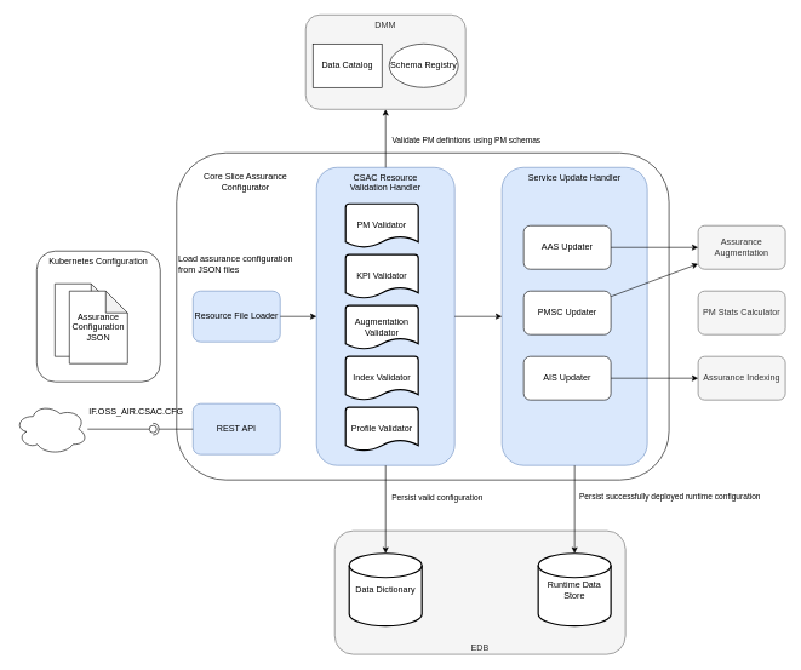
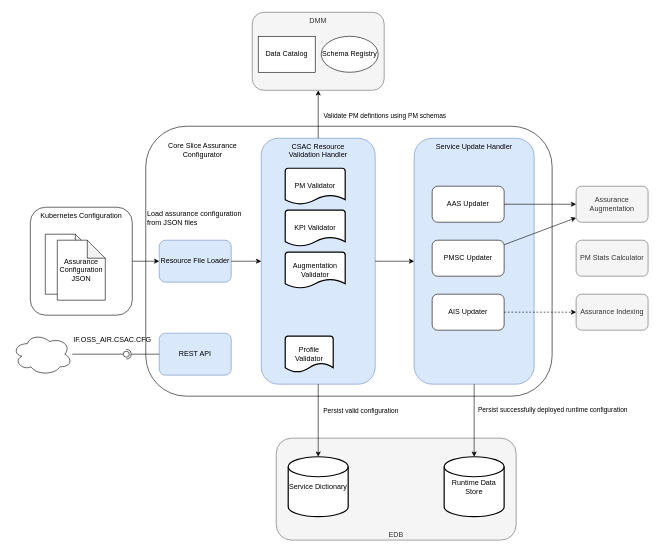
+ <mxCell id="11" value="" style="endArrow=classic;html=1;" parent="1" source="4" target="7" edge="1"><mxGeometry width="50" height="50" relative="1" as="geometry"><mxPoint x="470" y="455" as="sourcePoint" /><mxPoint x="520" y="405" as="targetPoint" /></mxGeometry></mxCell>
- <mxCell id="37" value="Index Validator" style="strokeWidth=2;html=1;shape=mxgraph.flowchart.document2;whiteSpace=wrap;size=0.25;align=center;" vertex="1" parent="1"><mxGeometry x="475" y="490" width="100" height="60" as="geometry" /></mxCell>
- <mxCell id="44" value="" style="endArrow=classic;html=1;" edge="1" parent="1" source="42" target="43"><mxGeometry width="50" height="50" relative="1" as="geometry"><mxPoint x="550" y="550" as="sourcePoint" /><mxPoint x="600" y="500" as="targetPoint" /></mxGeometry></mxCell>
+ <mxCell id="44" value="" style="endArrow=classic;html=1;dashed=1;" edge="1" parent="1" source="42" target="43"><mxGeometry width="50" height="50" relative="1" as="geometry"><mxPoint x="550" y="550" as="sourcePoint" /><mxPoint x="600" y="500" as="targetPoint" /></mxGeometry></mxCell>
- <mxCell id="38" value="Profile Validator" style="strokeWidth=2;html=1;shape=mxgraph.flowchart.document2;whiteSpace=wrap;size=0.25;align=center;" vertex="1" parent="1"><mxGeometry x="475" y="560" width="100" height="60" as="geometry" /></mxCell>
+ <mxCell id="38" value="Profile Validator" style="strokeWidth=2;html=1;shape=mxgraph.flowchart.document2;whiteSpace=wrap;size=0.25;align=center;" vertex="1" parent="1"><mxGeometry x="475" y="560" width="80" height="60" as="geometry" /></mxCell>
- <mxCell id="13" value="Data Dictionary" style="strokeWidth=2;html=1;shape=mxgraph.flowchart.database;whiteSpace=wrap;align=center;" parent="1" vertex="1"><mxGeometry x="480" y="761" width="100" height="100" as="geometry" /></mxCell>
+ <mxCell id="13" value="Service Dictionary" style="strokeWidth=2;html=1;shape=mxgraph.flowchart.database;whiteSpace=wrap;align=center;" parent="1" vertex="1"><mxGeometry x="480" y="761" width="100" height="100" as="geometry" /></mxCell>
